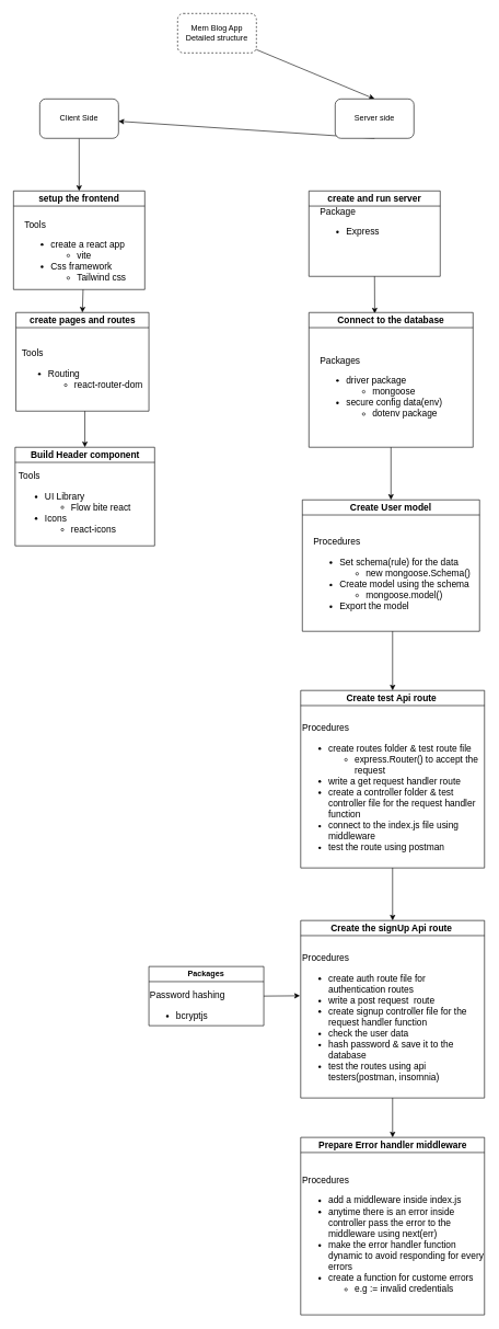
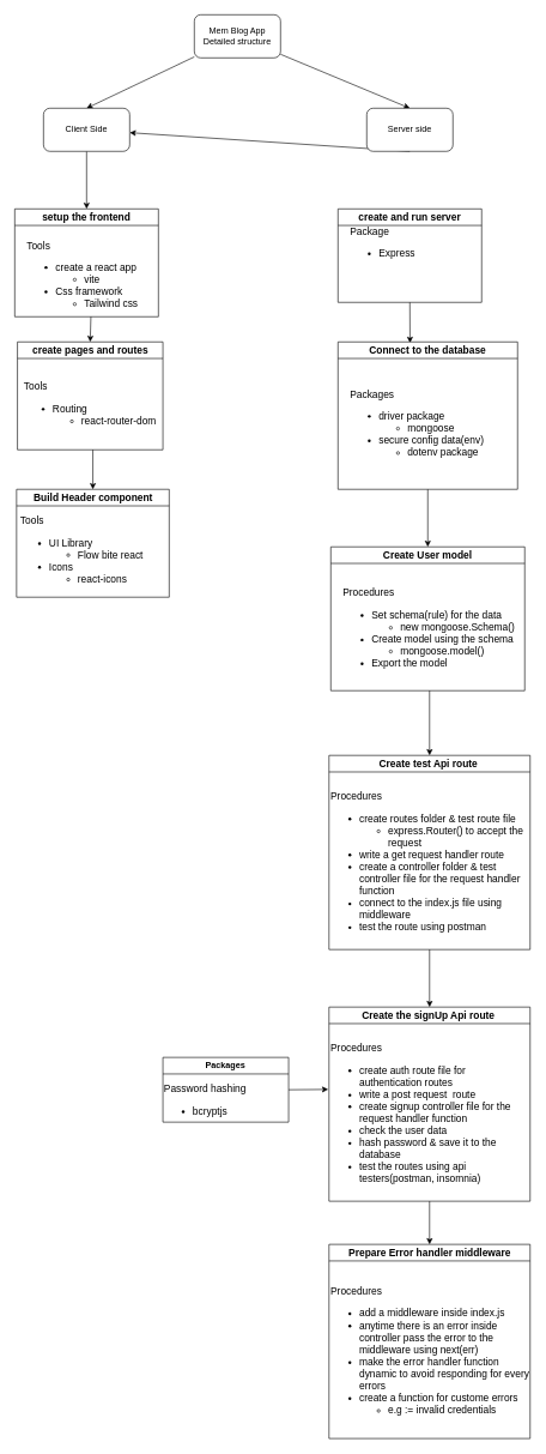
- <mxCell id="4" value="Mern Blog App Detailed structure" style="rounded=1;whiteSpace=wrap;html=1;dashed=1;" parent="1" vertex="1"><mxGeometry x="270" y="20" width="120" height="60" as="geometry" /></mxCell>
+ <mxCell id="4" value="Mern Blog App Detailed structure" style="rounded=1;whiteSpace=wrap;html=1;" parent="1" vertex="1"><mxGeometry x="270" y="20" width="120" height="60" as="geometry" /></mxCell>
+ <mxCell id="3" style="edgeStyle=none;html=1;entryX=0.5;entryY=0;entryDx=0;entryDy=0;" parent="1" source="4" target="8" edge="1"><mxGeometry relative="1" as="geometry" /></mxCell>
